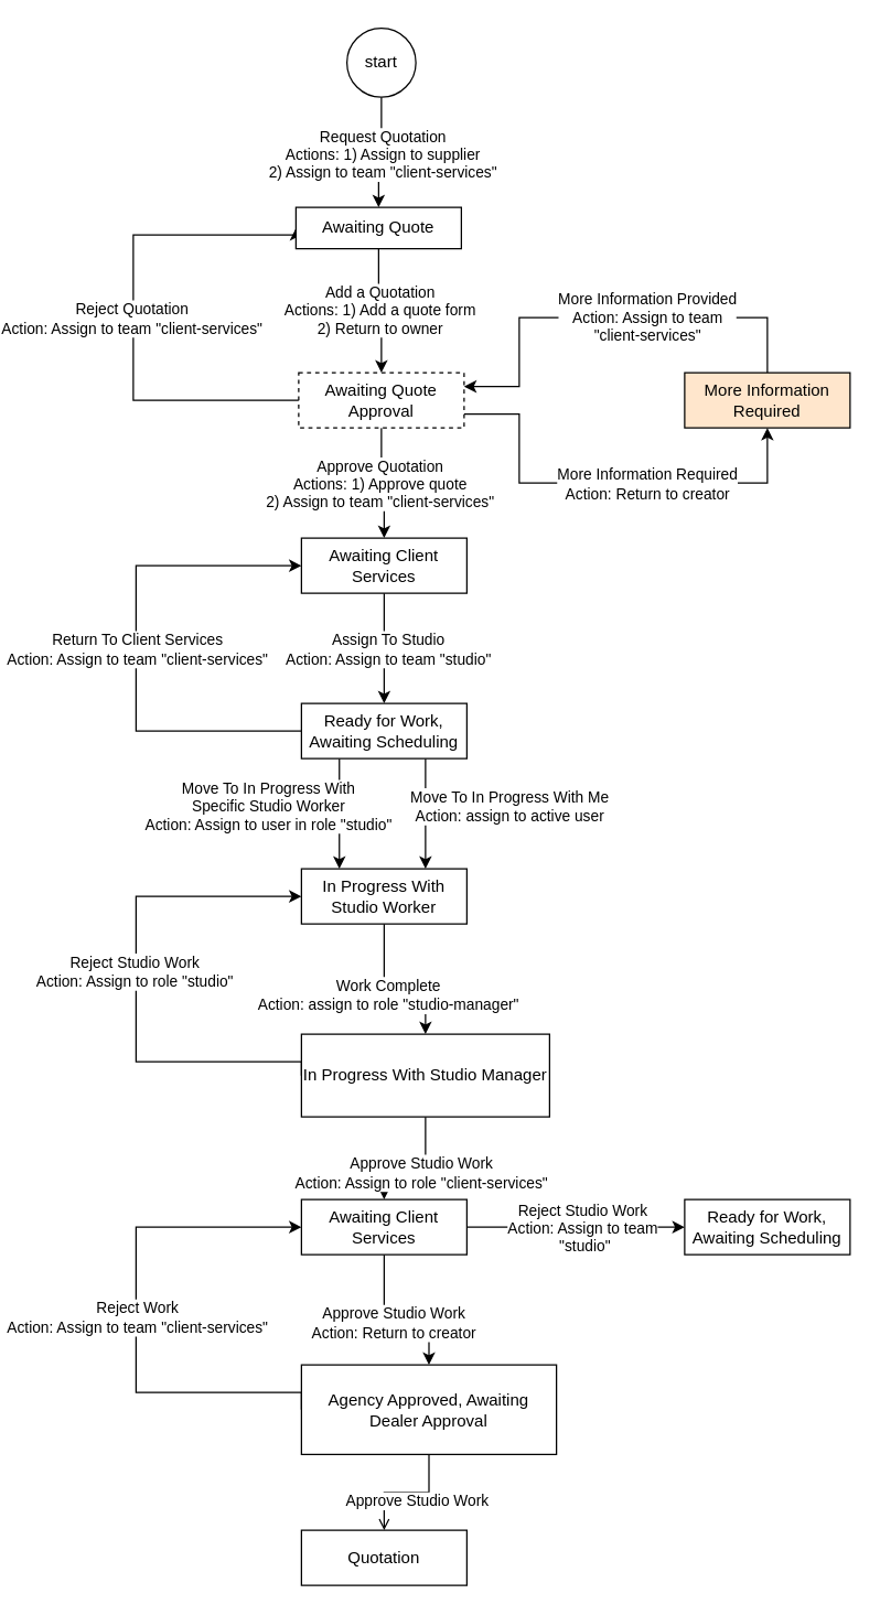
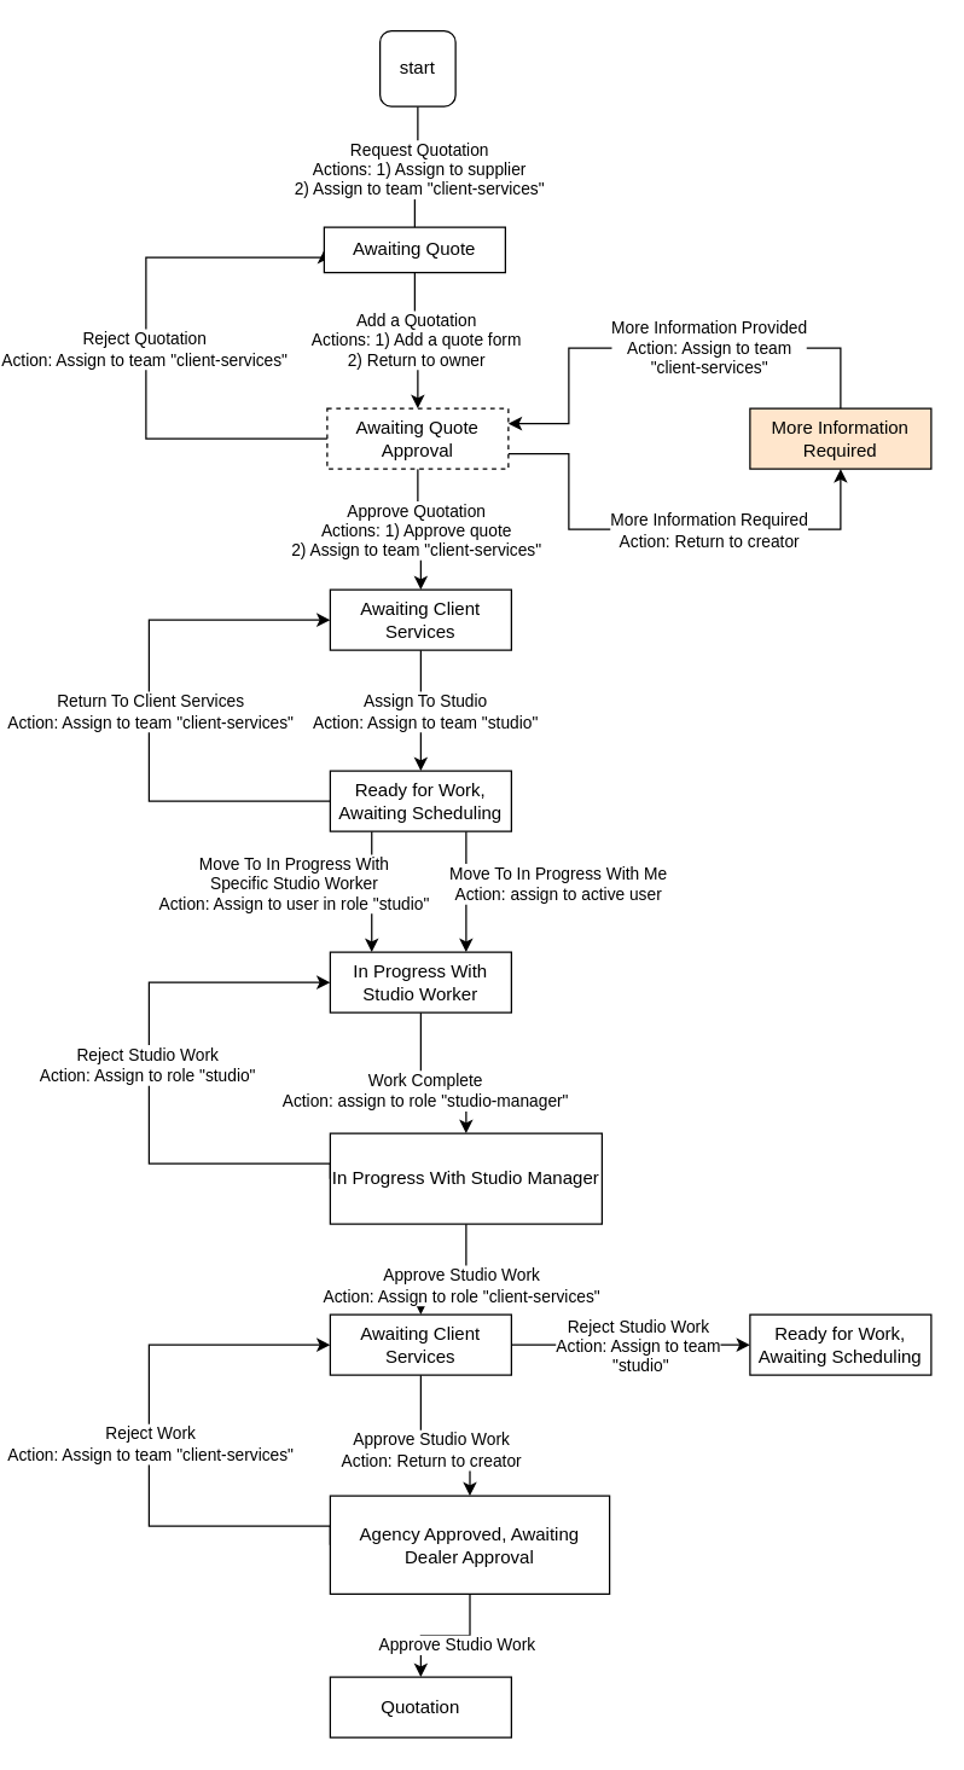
- <mxCell id="4" value="start" style="ellipse;whiteSpace=wrap;html=1;" vertex="1" parent="1"><mxGeometry x="175" y="20" width="50" height="50" as="geometry" /></mxCell>
+ <mxCell id="4" value="start" style="whiteSpace=wrap;html=1;rounded=1;" vertex="1" parent="1"><mxGeometry x="175" y="20" width="50" height="50" as="geometry" /></mxCell>
- <mxCell id="2" style="edgeStyle=orthogonalEdgeStyle;rounded=0;orthogonalLoop=1;jettySize=auto;html=1;exitX=0.5;exitY=1;exitDx=0;exitDy=0;entryX=0.5;entryY=0;entryDx=0;entryDy=0;" edge="1" parent="1" source="4" target="14"><mxGeometry relative="1" as="geometry" /></mxCell>
+ <mxCell id="2" style="edgeStyle=orthogonalEdgeStyle;rounded=0;orthogonalLoop=1;jettySize=auto;html=1;exitX=0.5;exitY=1;exitDx=0;exitDy=0;entryX=0.5;entryY=0;entryDx=0;entryDy=0;endArrow=none;" edge="1" parent="1" source="4" target="14"><mxGeometry relative="1" as="geometry" /></mxCell>
- <mxCell id="43" style="edgeStyle=orthogonalEdgeStyle;rounded=0;orthogonalLoop=1;jettySize=auto;html=1;exitX=0.5;exitY=1;exitDx=0;exitDy=0;entryX=0.5;entryY=0;entryDx=0;entryDy=0;endArrow=open;" edge="1" parent="1" source="45" target="47"><mxGeometry relative="1" as="geometry" /></mxCell>
+ <mxCell id="43" style="edgeStyle=orthogonalEdgeStyle;rounded=0;orthogonalLoop=1;jettySize=auto;html=1;exitX=0.5;exitY=1;exitDx=0;exitDy=0;entryX=0.5;entryY=0;entryDx=0;entryDy=0;" edge="1" parent="1" source="45" target="47"><mxGeometry relative="1" as="geometry" /></mxCell>
